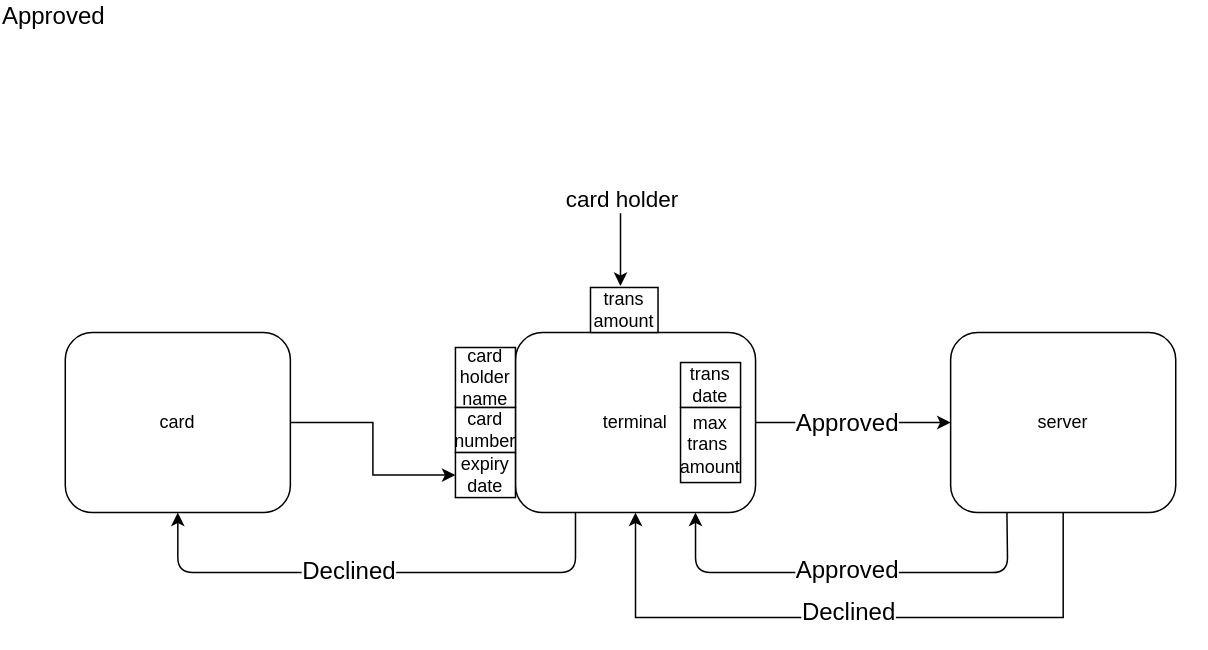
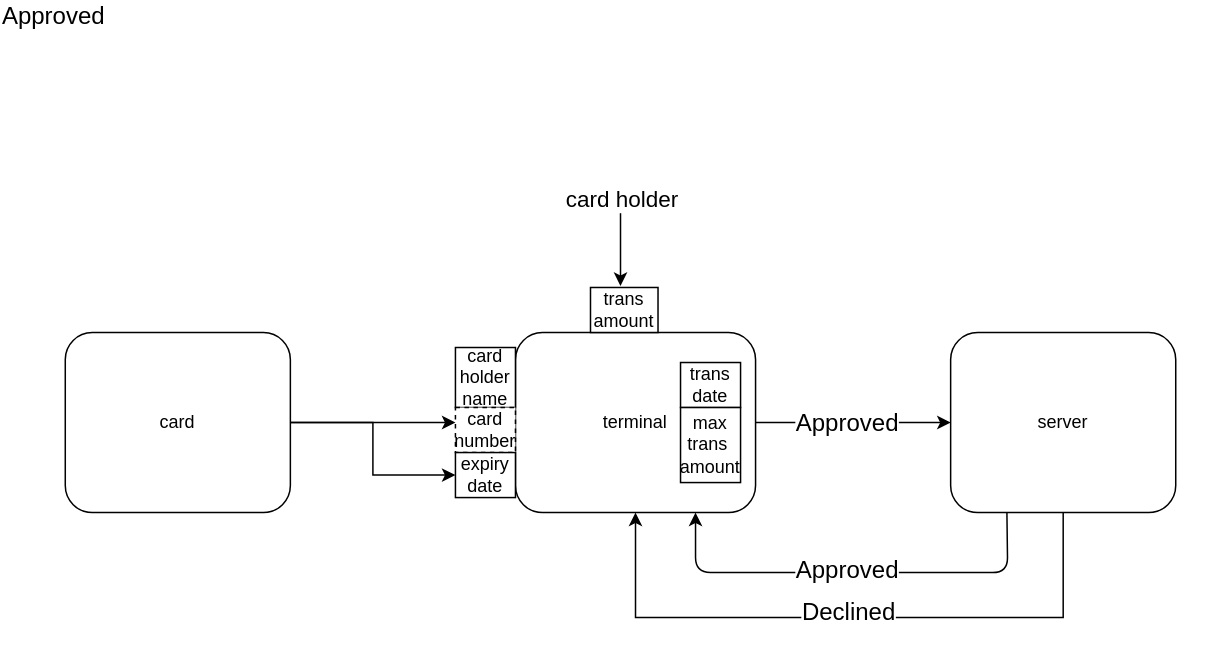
+ <mxCell id="13" value="" style="edgeStyle=orthogonalEdgeStyle;rounded=0;orthogonalLoop=1;jettySize=auto;html=1;" edge="1" parent="1" source="4" target="11"><mxGeometry relative="1" as="geometry"><Array as="points"><mxPoint x="240" y="171" /><mxPoint x="240" y="171" /></Array></mxGeometry></mxCell>
- <mxCell id="11" value="card number" style="rounded=0;whiteSpace=wrap;html=1;" vertex="1" parent="9"><mxGeometry y="40" width="40" height="30" as="geometry" /></mxCell>
+ <mxCell id="11" value="card number" style="rounded=0;whiteSpace=wrap;html=1;dashed=1;" vertex="1" parent="9"><mxGeometry y="40" width="40" height="30" as="geometry" /></mxCell>
- <mxCell id="23" value="" style="endArrow=classic;html=1;fontSize=16;exitX=0.25;exitY=1;exitDx=0;exitDy=0;entryX=0.5;entryY=1;entryDx=0;entryDy=0;" edge="1" parent="1" source="5" target="4"><mxGeometry width="50" height="50" relative="1" as="geometry"><mxPoint x="340" y="231" as="sourcePoint" /><mxPoint x="390" y="181" as="targetPoint" /><Array as="points"><mxPoint x="360" y="271" /><mxPoint x="95" y="271" /></Array></mxGeometry></mxCell>
- <mxCell id="24" value="Declined" style="edgeLabel;html=1;align=center;verticalAlign=middle;resizable=0;points=[];fontSize=16;" vertex="1" connectable="0" parent="23"><mxGeometry x="0.145" y="-2" relative="1" as="geometry"><mxPoint x="6" as="offset" /></mxGeometry></mxCell>
